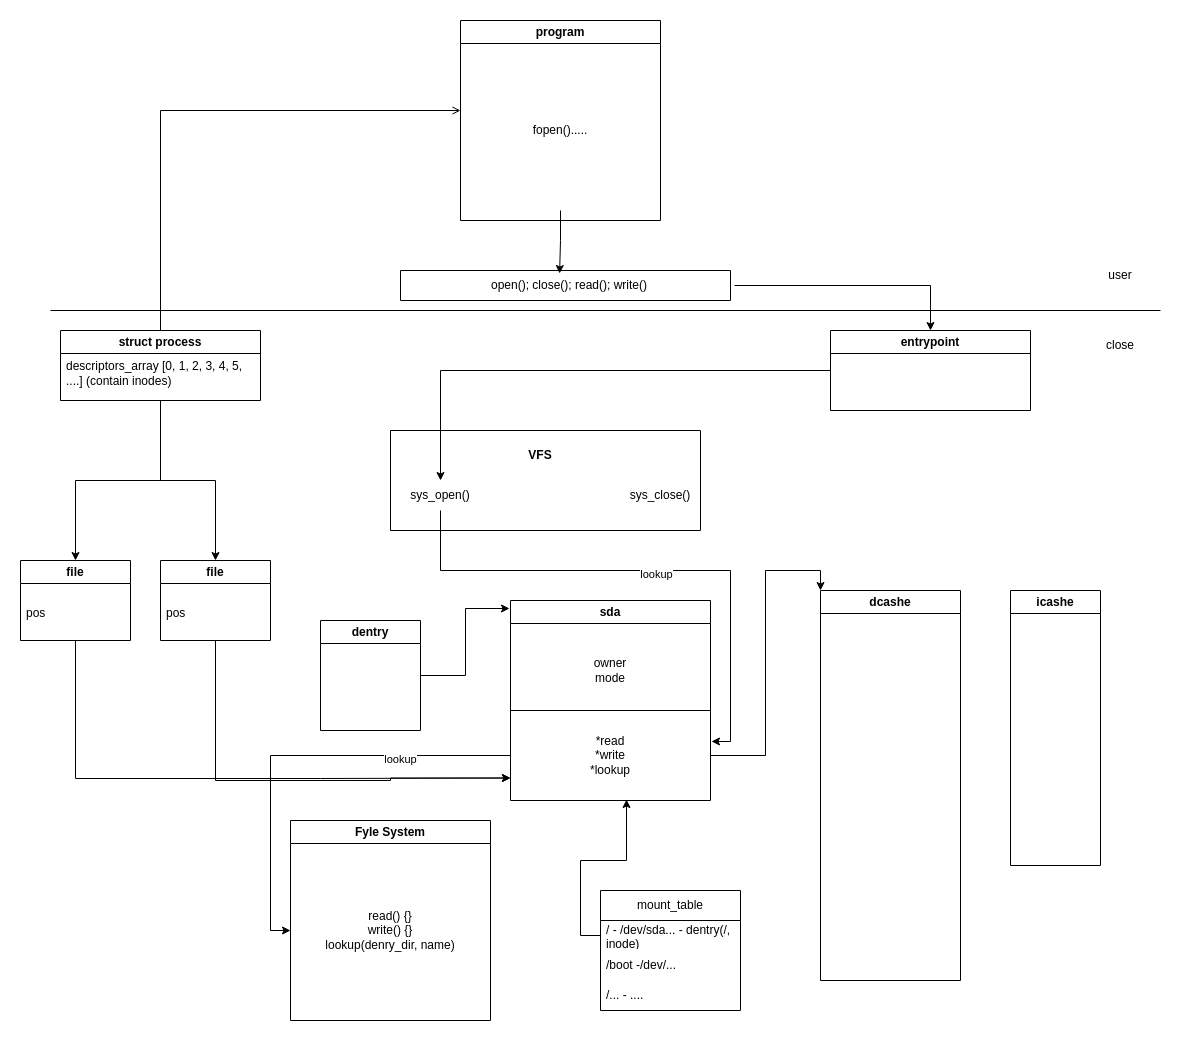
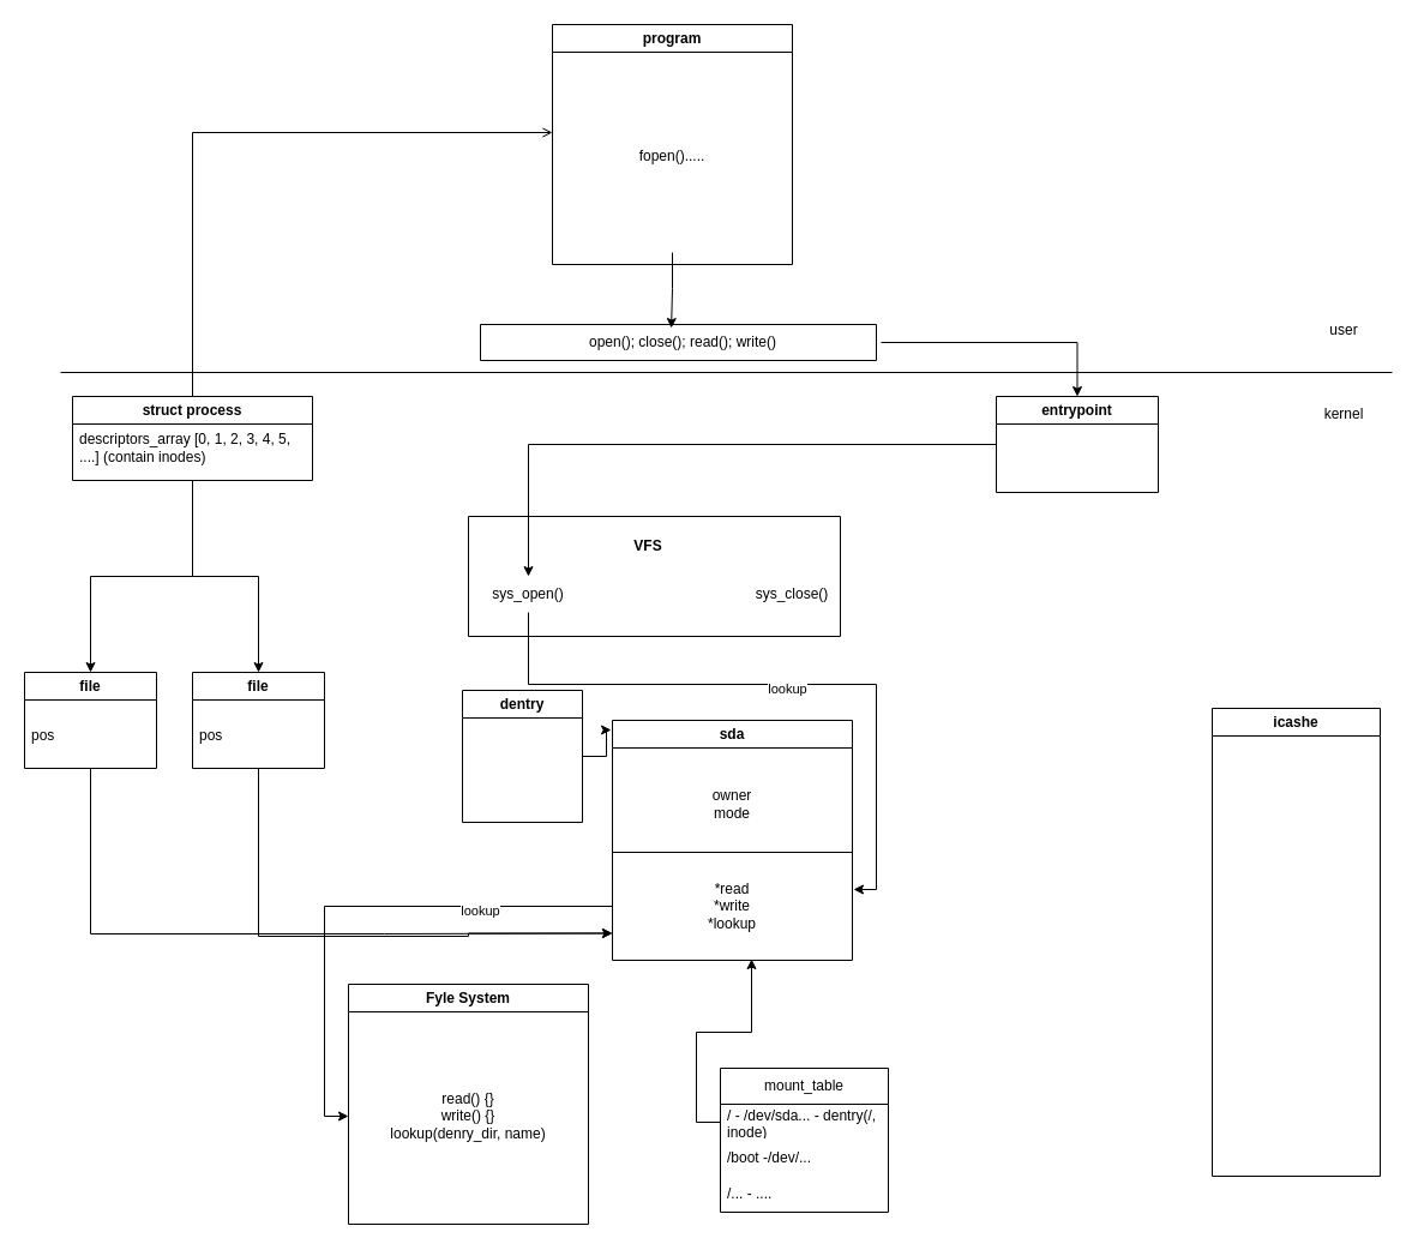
- <mxCell id="4" value="close" style="text;html=1;align=center;verticalAlign=middle;whiteSpace=wrap;rounded=0;" parent="1" vertex="1"><mxGeometry x="1090" y="330" width="60" height="30" as="geometry" /></mxCell>
+ <mxCell id="4" value="kernel" style="text;html=1;align=center;verticalAlign=middle;whiteSpace=wrap;rounded=0;" parent="1" vertex="1"><mxGeometry x="1090" y="330" width="60" height="30" as="geometry" /></mxCell>
- <mxCell id="28" value="entrypoint" style="swimlane;whiteSpace=wrap;html=1;" parent="1" vertex="1"><mxGeometry x="830" y="330" width="200" height="80" as="geometry" /></mxCell>
+ <mxCell id="28" value="entrypoint" style="swimlane;whiteSpace=wrap;html=1;" parent="1" vertex="1"><mxGeometry x="830" y="330" width="135" height="80" as="geometry" /></mxCell>
- <mxCell id="26" style="edgeStyle=orthogonalEdgeStyle;rounded=0;orthogonalLoop=1;jettySize=auto;html=1;exitX=1;exitY=0.5;exitDx=0;exitDy=0;entryX=0;entryY=0;entryDx=0;entryDy=0;" parent="1" source="13" target="24" edge="1"><mxGeometry relative="1" as="geometry" /></mxCell>
- <mxCell id="9" value="dentry" style="swimlane;whiteSpace=wrap;html=1;" parent="1" vertex="1"><mxGeometry x="320" y="620" width="100" height="110" as="geometry" /></mxCell>
+ <mxCell id="9" value="dentry" style="swimlane;whiteSpace=wrap;html=1;" parent="1" vertex="1"><mxGeometry x="385" y="575" width="100" height="110" as="geometry" /></mxCell>
- <mxCell id="25" value="icashe" style="swimlane;whiteSpace=wrap;html=1;" parent="1" vertex="1"><mxGeometry x="1010" y="590" width="90" height="275" as="geometry" /></mxCell>
+ <mxCell id="25" value="icashe" style="swimlane;whiteSpace=wrap;html=1;" parent="1" vertex="1"><mxGeometry x="1010" y="590" width="140" height="390" as="geometry" /></mxCell>
- <mxCell id="24" value="dcashe" style="swimlane;whiteSpace=wrap;html=1;startSize=23;" parent="1" vertex="1"><mxGeometry x="820" y="590" width="140" height="390" as="geometry" /></mxCell>
